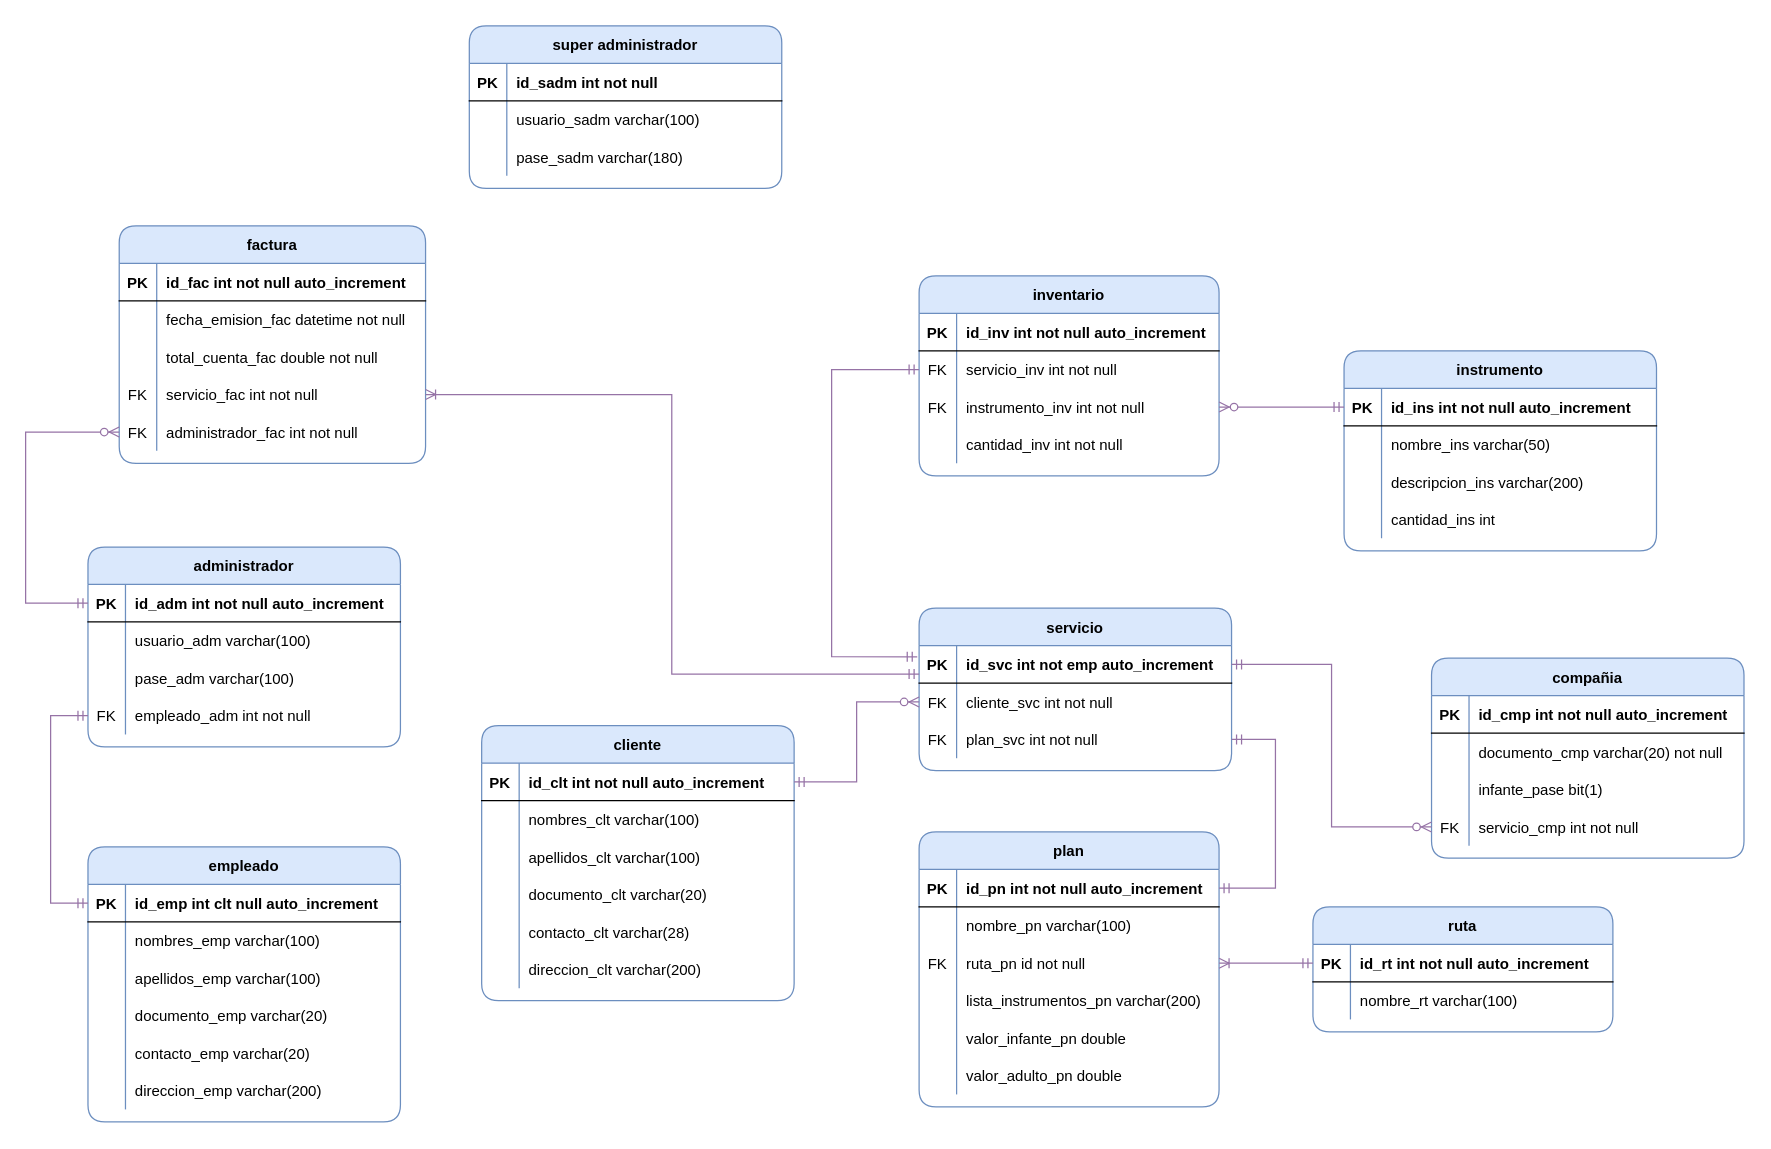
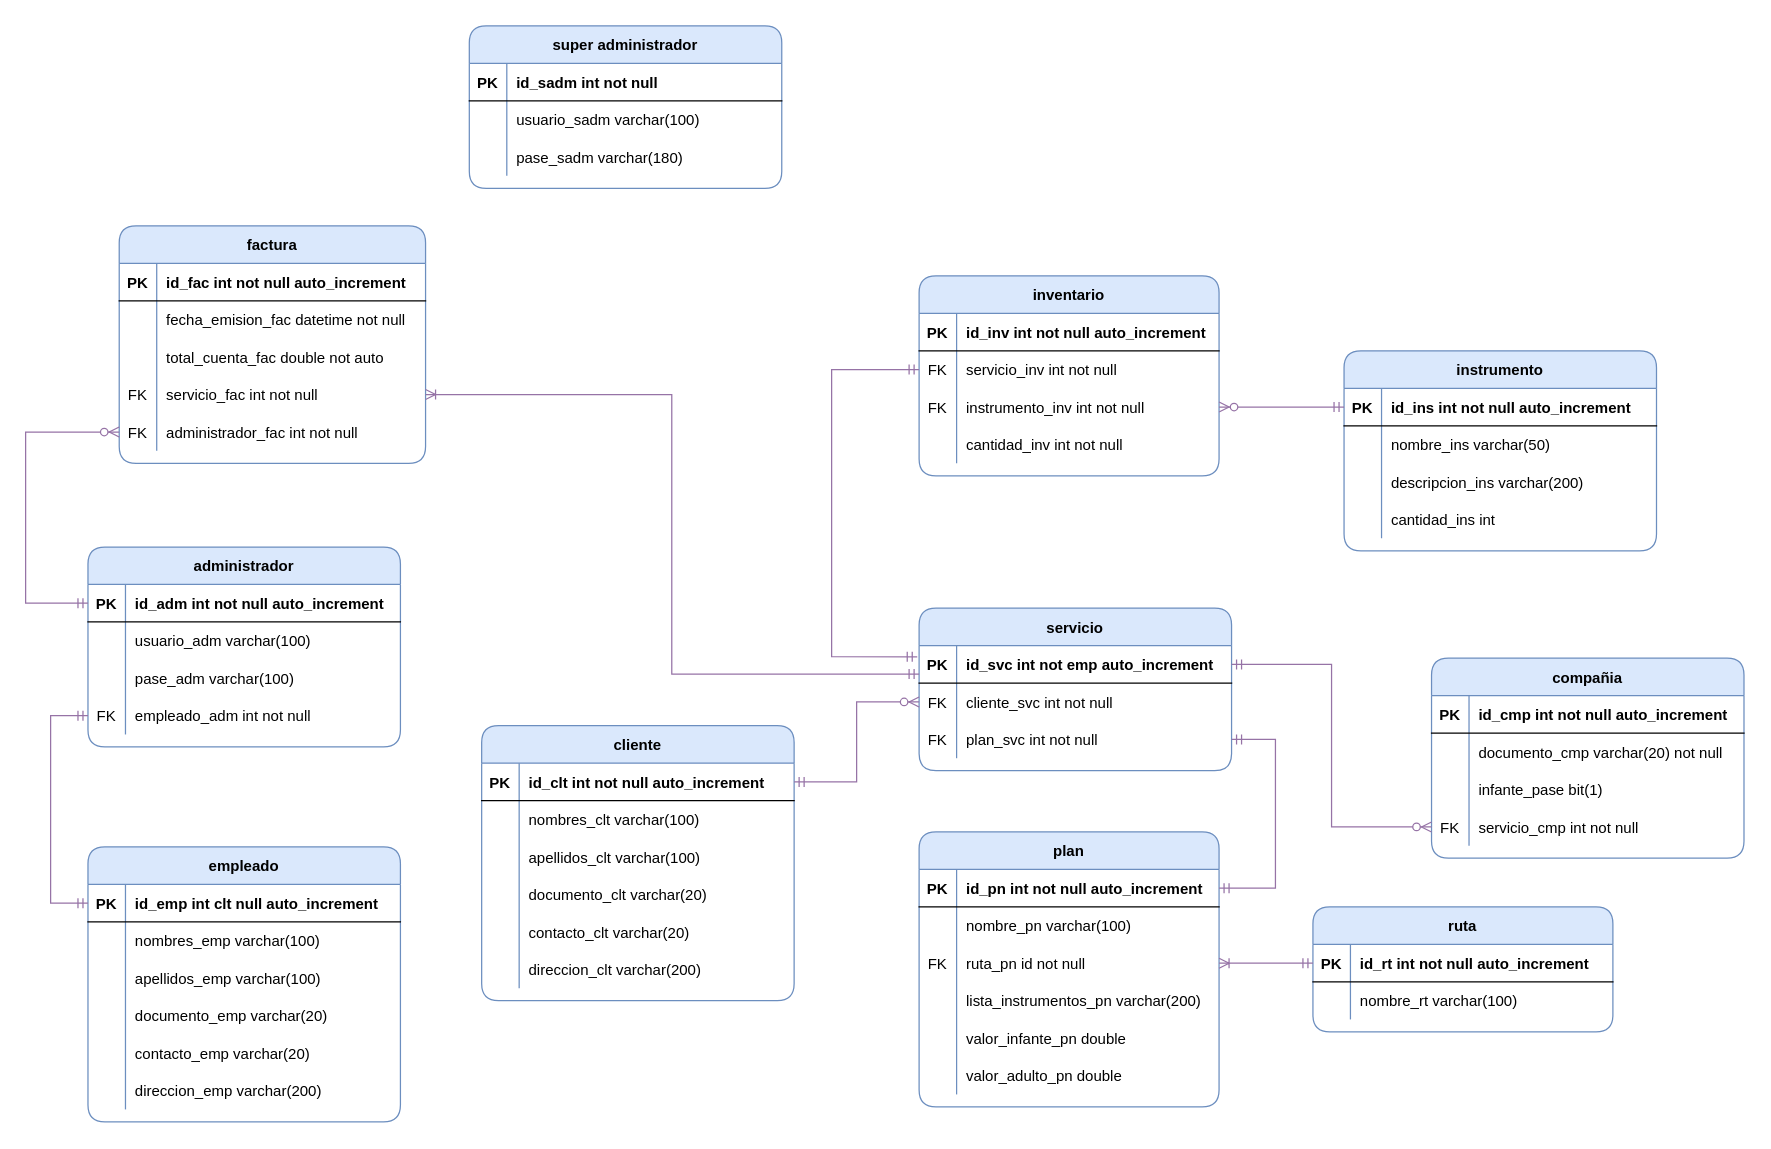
- <mxCell id="136" value="total_cuenta_fac double not null" style="shape=partialRectangle;connectable=0;fillColor=none;top=0;left=0;bottom=0;right=0;align=left;spacingLeft=6;overflow=hidden;rounded=0;" parent="134" vertex="1"><mxGeometry x="30" width="215.11" height="30" as="geometry"><mxRectangle width="215.11" height="30" as="alternateBounds" /></mxGeometry></mxCell>
+ <mxCell id="136" value="total_cuenta_fac double not auto" style="shape=partialRectangle;connectable=0;fillColor=none;top=0;left=0;bottom=0;right=0;align=left;spacingLeft=6;overflow=hidden;rounded=0;" parent="134" vertex="1"><mxGeometry x="30" width="215.11" height="30" as="geometry"><mxRectangle width="215.11" height="30" as="alternateBounds" /></mxGeometry></mxCell>
- <mxCell id="17" value="contacto_clt varchar(28)" style="shape=partialRectangle;connectable=0;fillColor=none;top=0;left=0;bottom=0;right=0;align=left;spacingLeft=6;overflow=hidden;rounded=0;" parent="15" vertex="1"><mxGeometry x="30" width="220" height="30" as="geometry"><mxRectangle width="220" height="30" as="alternateBounds" /></mxGeometry></mxCell>
+ <mxCell id="17" value="contacto_clt varchar(20)" style="shape=partialRectangle;connectable=0;fillColor=none;top=0;left=0;bottom=0;right=0;align=left;spacingLeft=6;overflow=hidden;rounded=0;" parent="15" vertex="1"><mxGeometry x="30" width="220" height="30" as="geometry"><mxRectangle width="220" height="30" as="alternateBounds" /></mxGeometry></mxCell>
